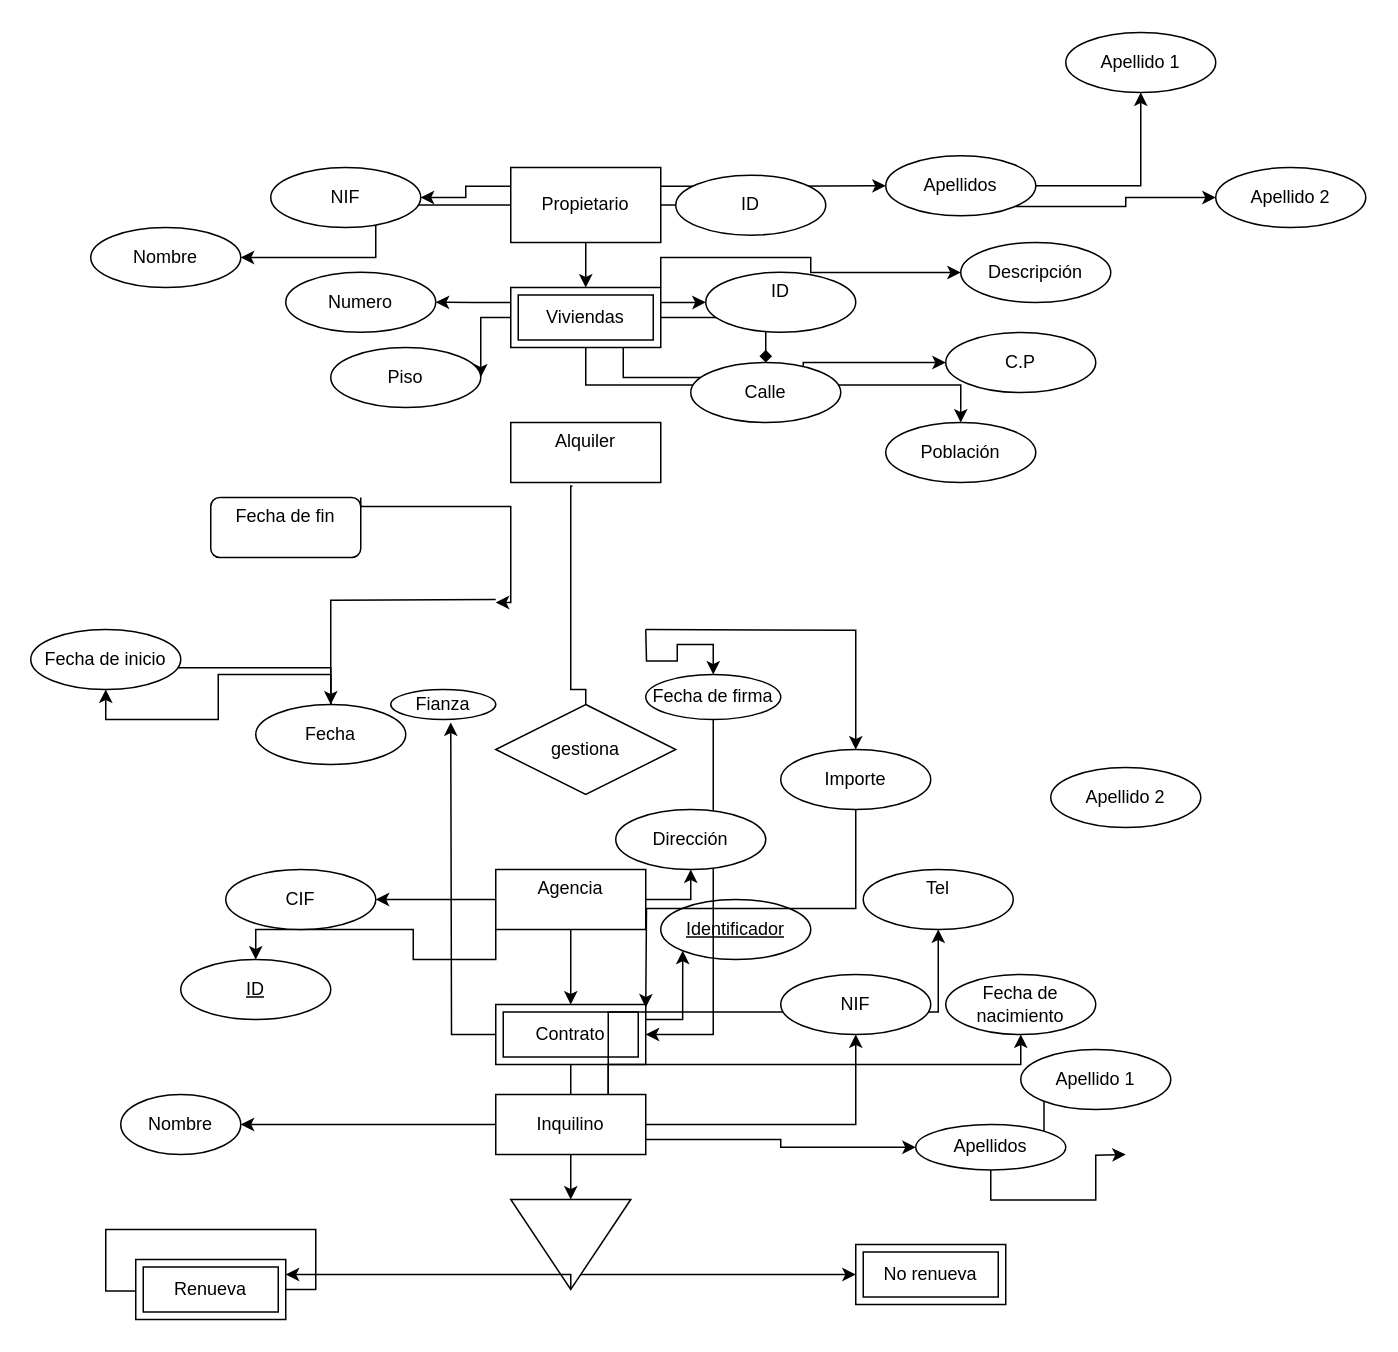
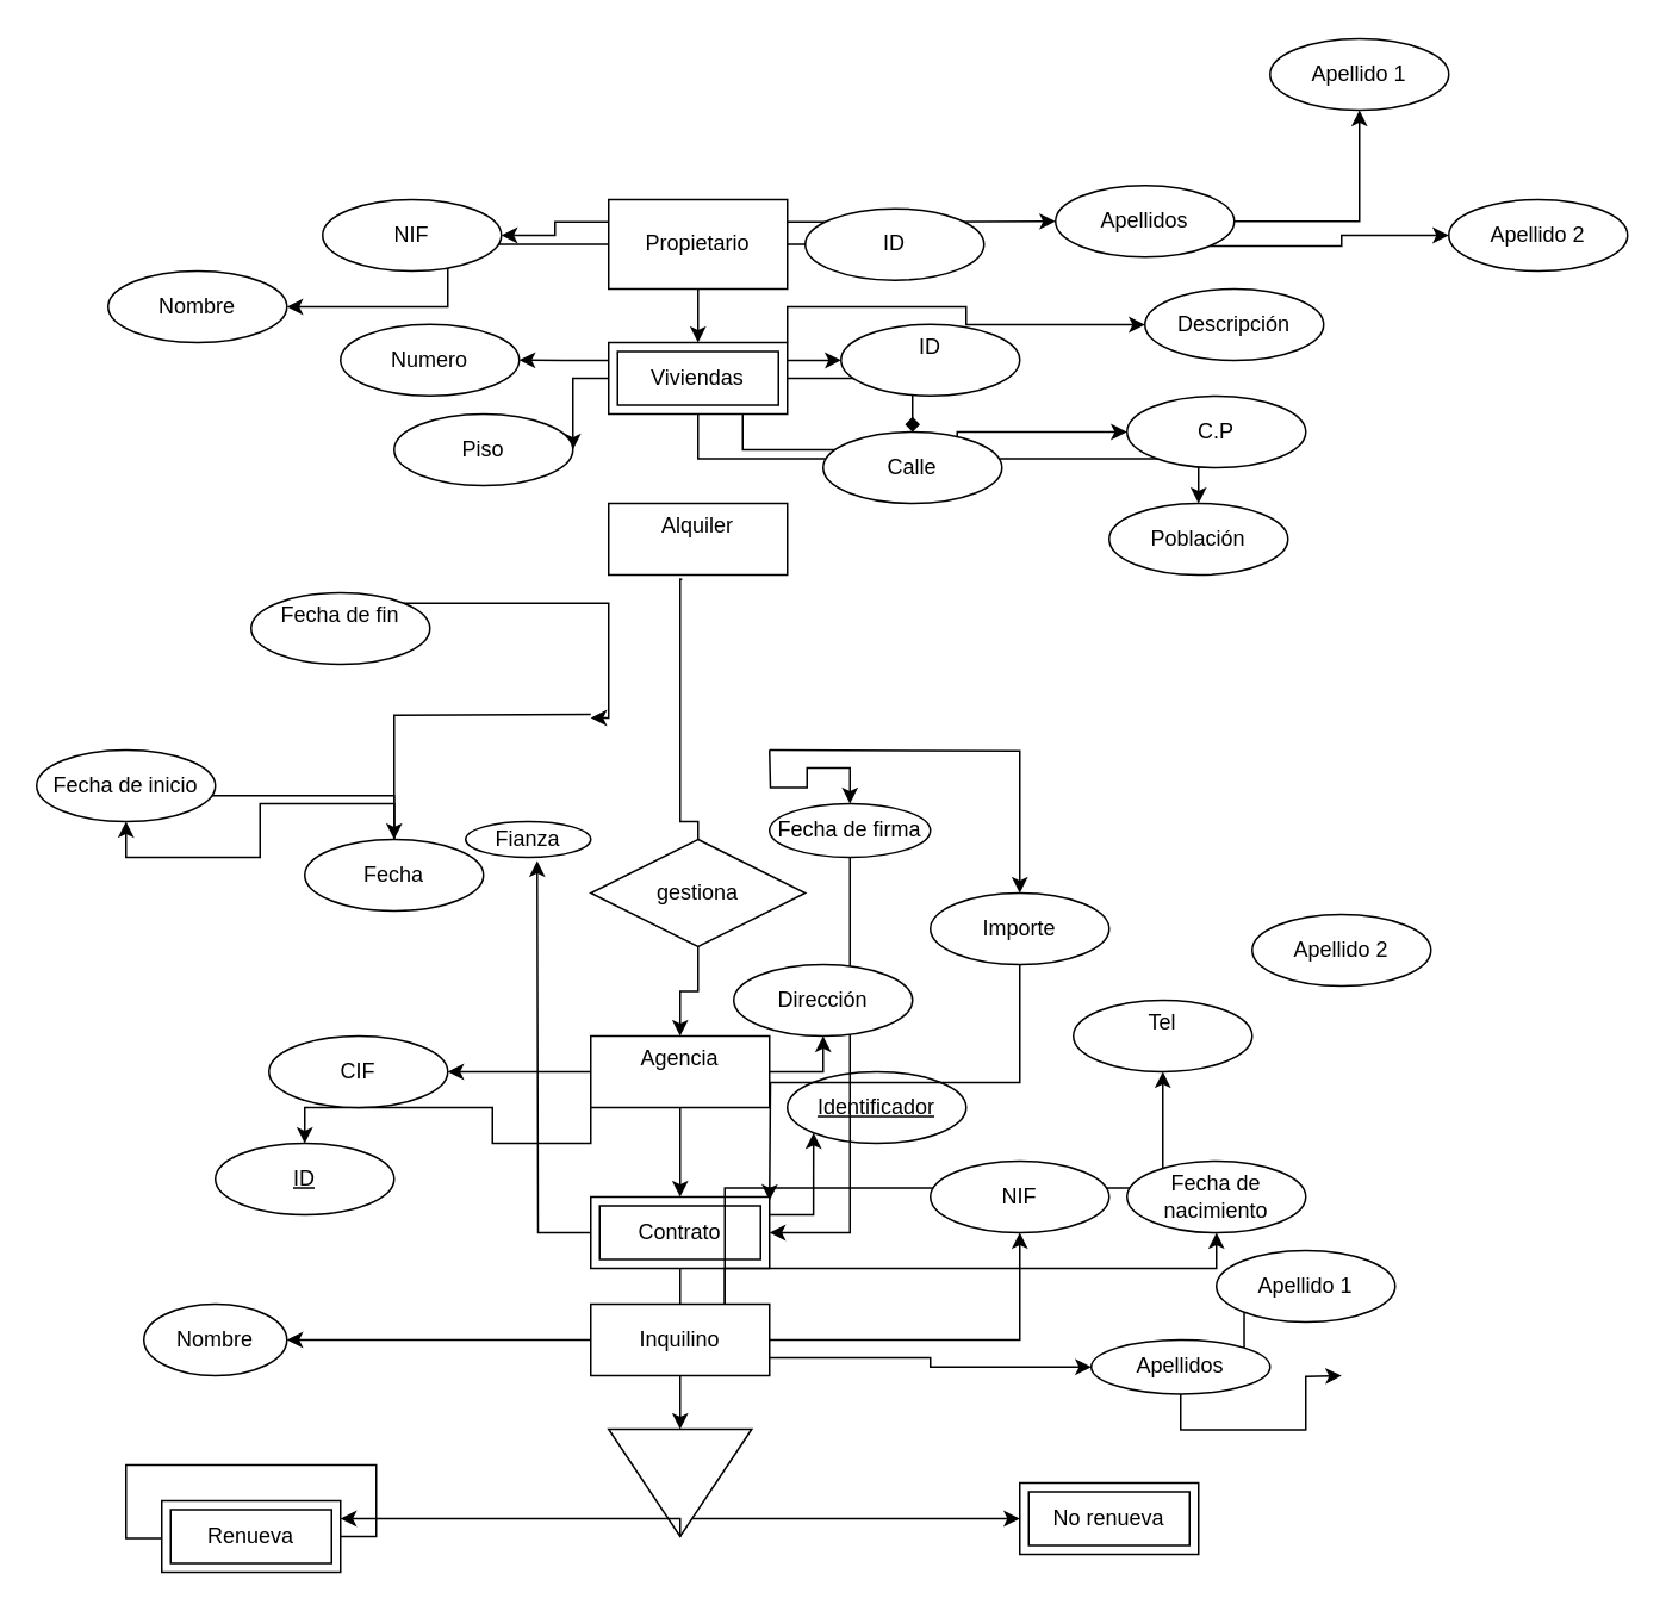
- <mxCell id="74" value="Población" style="ellipse;whiteSpace=wrap;html=1;align=center;" vertex="1" parent="1"><mxGeometry x="590" y="281" width="100" height="40" as="geometry" /></mxCell>
+ <mxCell id="74" value="Población" style="ellipse;whiteSpace=wrap;html=1;align=center;" vertex="1" parent="1"><mxGeometry x="620" y="281" width="100" height="40" as="geometry" /></mxCell>
- <mxCell id="21" value="&lt;div&gt;Fecha de fin&lt;/div&gt;&lt;div&gt;&lt;br&gt;&lt;/div&gt;" style="whiteSpace=wrap;html=1;align=center;rounded=1;" vertex="1" parent="1"><mxGeometry x="140" y="331" width="100" height="40" as="geometry" /></mxCell>
+ <mxCell id="21" value="&lt;div&gt;Fecha de fin&lt;/div&gt;&lt;div&gt;&lt;br&gt;&lt;/div&gt;" style="ellipse;whiteSpace=wrap;html=1;align=center;" vertex="1" parent="1"><mxGeometry x="140" y="331" width="100" height="40" as="geometry" /></mxCell>
+ <mxCell id="7" style="edgeStyle=orthogonalEdgeStyle;rounded=0;orthogonalLoop=1;jettySize=auto;html=1;exitX=0.5;exitY=1;exitDx=0;exitDy=0;" edge="1" parent="1" source="8" target="14"><mxGeometry relative="1" as="geometry"><mxPoint x="400" y="579" as="targetPoint" /></mxGeometry></mxCell>
- <mxCell id="51" value="&lt;div&gt;Tel&lt;/div&gt;&lt;div&gt;&lt;br&gt;&lt;/div&gt;" style="ellipse;whiteSpace=wrap;html=1;align=center;" vertex="1" parent="1"><mxGeometry x="575" y="579" width="100" height="40" as="geometry" /></mxCell>
+ <mxCell id="51" value="&lt;div&gt;Tel&lt;/div&gt;&lt;div&gt;&lt;br&gt;&lt;/div&gt;" style="ellipse;whiteSpace=wrap;html=1;align=center;" vertex="1" parent="1"><mxGeometry x="600" y="559" width="100" height="40" as="geometry" /></mxCell>
